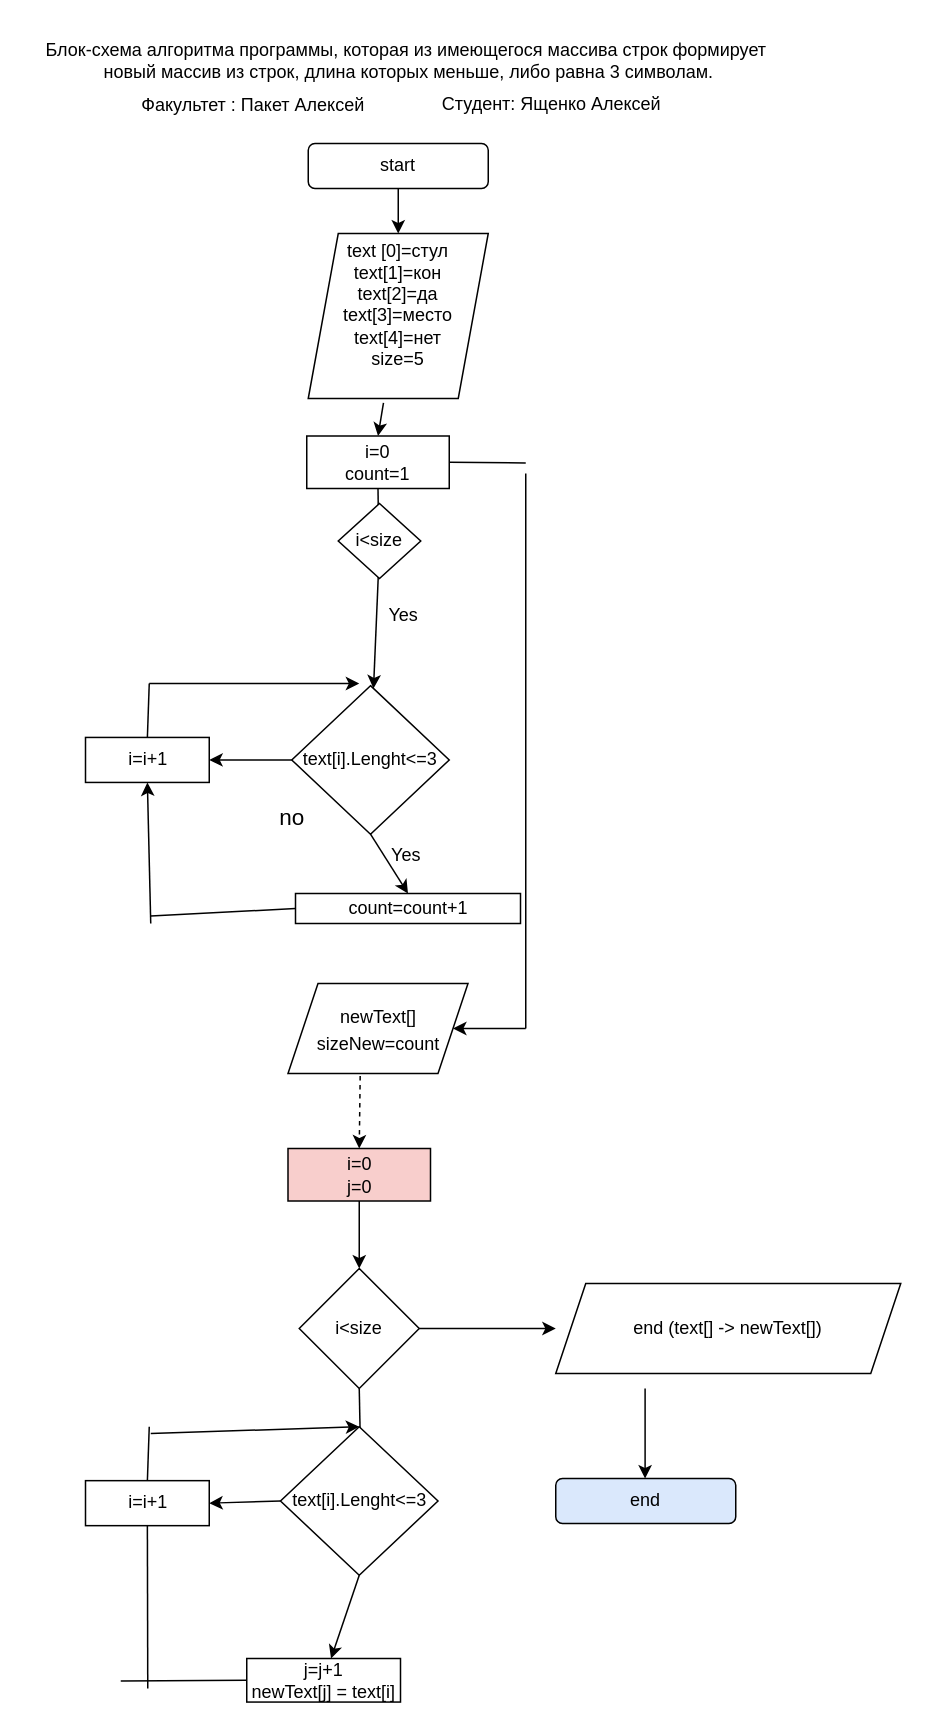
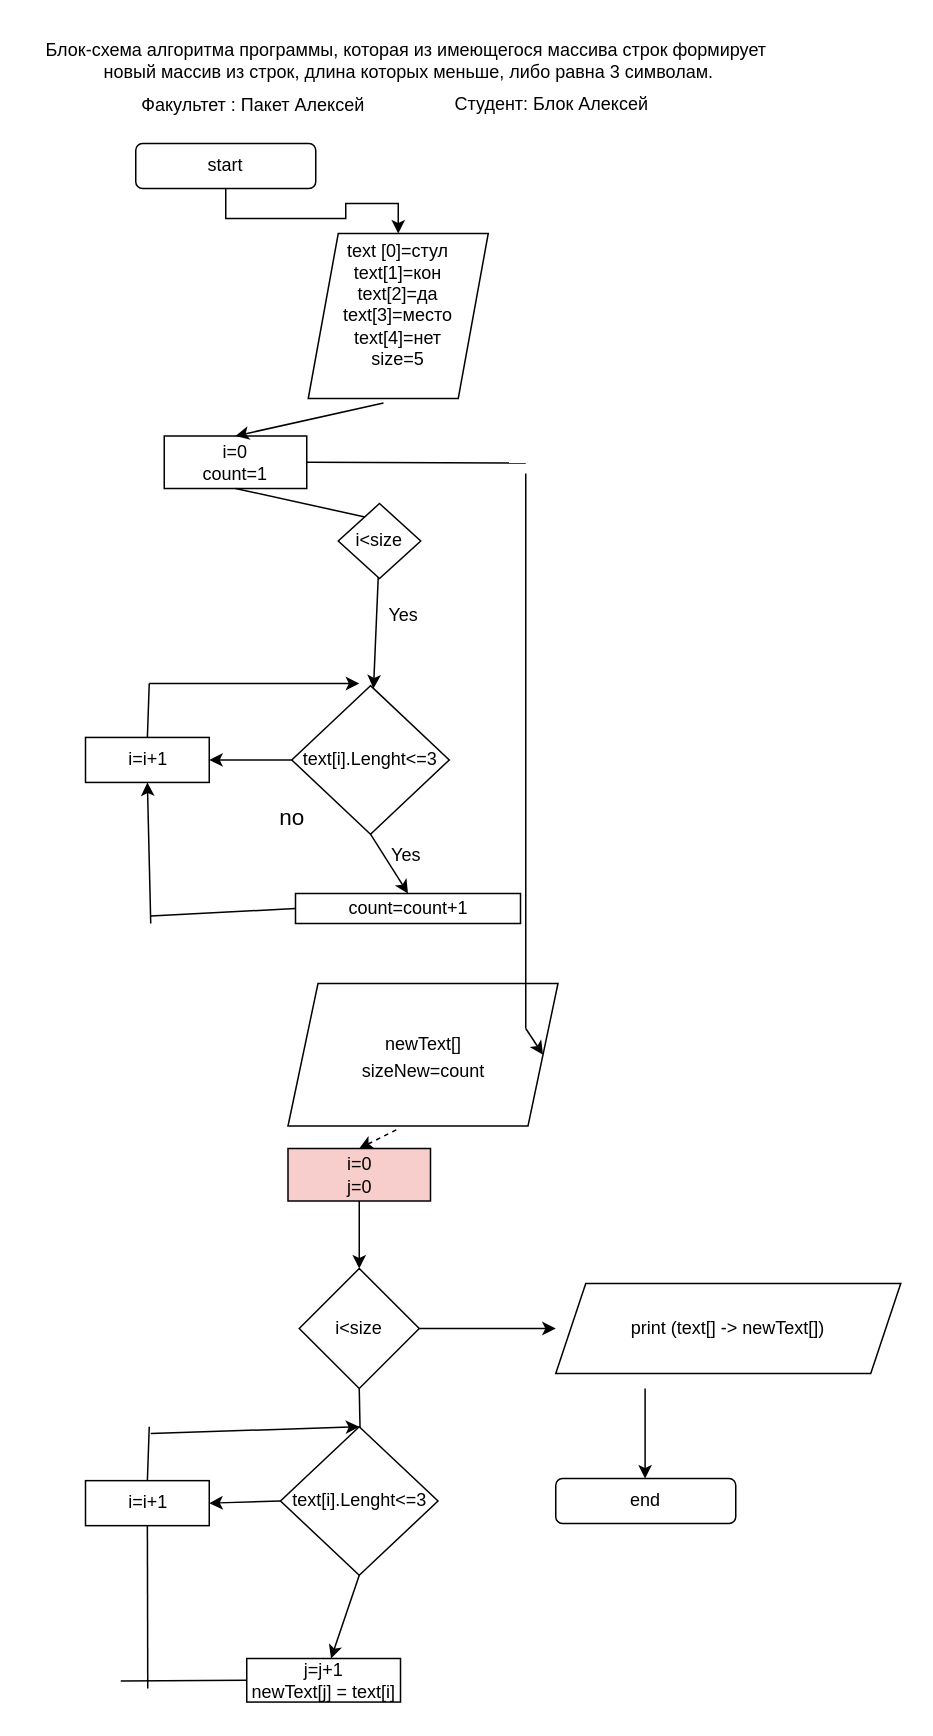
- <mxCell id="9" value="Студент: Ященко Алексей" style="text;html=1;align=center;verticalAlign=middle;resizable=0;points=[];autosize=1;strokeColor=none;fillColor=none;" parent="1" vertex="1"><mxGeometry x="282" y="54" width="170" height="30" as="geometry" /></mxCell>
+ <mxCell id="9" value="Студент: Блок Алексей" style="text;html=1;align=center;verticalAlign=middle;resizable=0;points=[];autosize=1;strokeColor=none;fillColor=none;" parent="1" vertex="1"><mxGeometry x="282" y="54" width="170" height="30" as="geometry" /></mxCell>
- <mxCell id="4" value="start" style="rounded=1;whiteSpace=wrap;html=1;" parent="1" vertex="1"><mxGeometry x="205" y="95" width="120" height="30" as="geometry" /></mxCell>
+ <mxCell id="4" value="start" style="rounded=1;whiteSpace=wrap;html=1;" parent="1" vertex="1"><mxGeometry x="90" y="95" width="120" height="30" as="geometry" /></mxCell>
- <mxCell id="15" value="i=0&lt;br&gt;count=1" style="rounded=0;whiteSpace=wrap;html=1;" parent="1" vertex="1"><mxGeometry x="204" y="290" width="95" height="35" as="geometry" /></mxCell>
+ <mxCell id="15" value="i=0&lt;br&gt;count=1" style="rounded=0;whiteSpace=wrap;html=1;" parent="1" vertex="1"><mxGeometry x="109" y="290" width="95" height="35" as="geometry" /></mxCell>
- <mxCell id="14" value="&lt;span style=&quot;font-size: 12px;&quot;&gt;newText[]&lt;br&gt;sizeNew=count&lt;br&gt;&lt;/span&gt;" style="shape=parallelogram;perimeter=parallelogramPerimeter;whiteSpace=wrap;html=1;fixedSize=1;fontSize=15;" parent="1" vertex="1"><mxGeometry x="191.5" y="655" width="120" height="60" as="geometry" /></mxCell>
+ <mxCell id="14" value="&lt;span style=&quot;font-size: 12px;&quot;&gt;newText[]&lt;br&gt;sizeNew=count&lt;br&gt;&lt;/span&gt;" style="shape=parallelogram;perimeter=parallelogramPerimeter;whiteSpace=wrap;html=1;fixedSize=1;fontSize=15;" parent="1" vertex="1"><mxGeometry x="191.5" y="655" width="180" height="95" as="geometry" /></mxCell>
- <mxCell id="37" value="end (text[] -&amp;gt; newText[])" style="shape=parallelogram;perimeter=parallelogramPerimeter;whiteSpace=wrap;html=1;fixedSize=1;" vertex="1" parent="1"><mxGeometry x="370" y="855" width="230" height="60" as="geometry" /></mxCell>
+ <mxCell id="37" value="print (text[] -&amp;gt; newText[])" style="shape=parallelogram;perimeter=parallelogramPerimeter;whiteSpace=wrap;html=1;fixedSize=1;" vertex="1" parent="1"><mxGeometry x="370" y="855" width="230" height="60" as="geometry" /></mxCell>
- <mxCell id="6" value="end" style="rounded=1;whiteSpace=wrap;html=1;fillColor=#dae8fc;" parent="1" vertex="1"><mxGeometry x="370" y="985" width="120" height="30" as="geometry" /></mxCell>
+ <mxCell id="6" value="end" style="rounded=1;whiteSpace=wrap;html=1;" parent="1" vertex="1"><mxGeometry x="370" y="985" width="120" height="30" as="geometry" /></mxCell>
